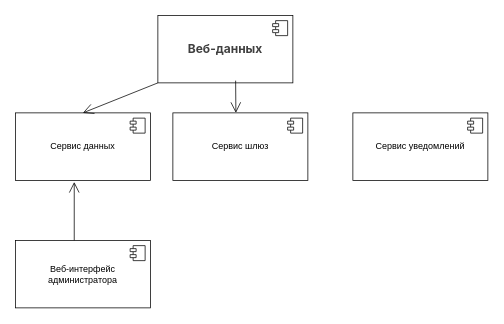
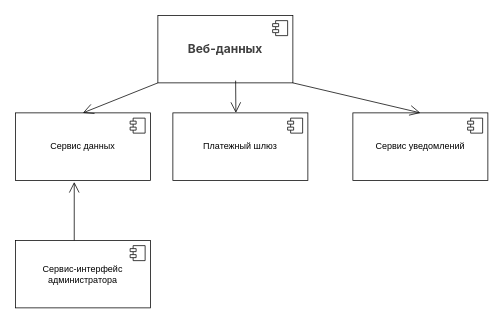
+ <mxCell id="15" value="" style="endArrow=open;endFill=1;endSize=12;html=1;rounded=0;entryX=0.5;entryY=0;entryDx=0;entryDy=0;exitX=1;exitY=1;exitDx=0;exitDy=0;" edge="1" parent="1" source="2" target="8"><mxGeometry width="160" relative="1" as="geometry"><mxPoint x="390" y="80" as="sourcePoint" /><mxPoint x="400.5" y="150" as="targetPoint" /></mxGeometry></mxCell>
- <mxCell id="4" value="&lt;span style=&quot;font-weight: 400;&quot;&gt;Сервис шлюз&lt;/span&gt;" style="html=1;dropTarget=0;whiteSpace=wrap;fontStyle=1" vertex="1" parent="1"><mxGeometry x="230" y="150" width="180" height="90" as="geometry" /></mxCell>
+ <mxCell id="4" value="&lt;span style=&quot;font-weight: 400;&quot;&gt;Платежный шлюз&lt;/span&gt;" style="html=1;dropTarget=0;whiteSpace=wrap;fontStyle=1" vertex="1" parent="1"><mxGeometry x="230" y="150" width="180" height="90" as="geometry" /></mxCell>
- <mxCell id="10" value="&lt;span style=&quot;font-weight: 400;&quot;&gt;Веб-интерфейс администратора&lt;/span&gt;" style="html=1;dropTarget=0;whiteSpace=wrap;fontStyle=1" vertex="1" parent="1"><mxGeometry x="20" y="320" width="180" height="90" as="geometry" /></mxCell>
+ <mxCell id="10" value="&lt;span style=&quot;font-weight: 400;&quot;&gt;Сервис-интерфейс администратора&lt;/span&gt;" style="html=1;dropTarget=0;whiteSpace=wrap;fontStyle=1" vertex="1" parent="1"><mxGeometry x="20" y="320" width="180" height="90" as="geometry" /></mxCell>
